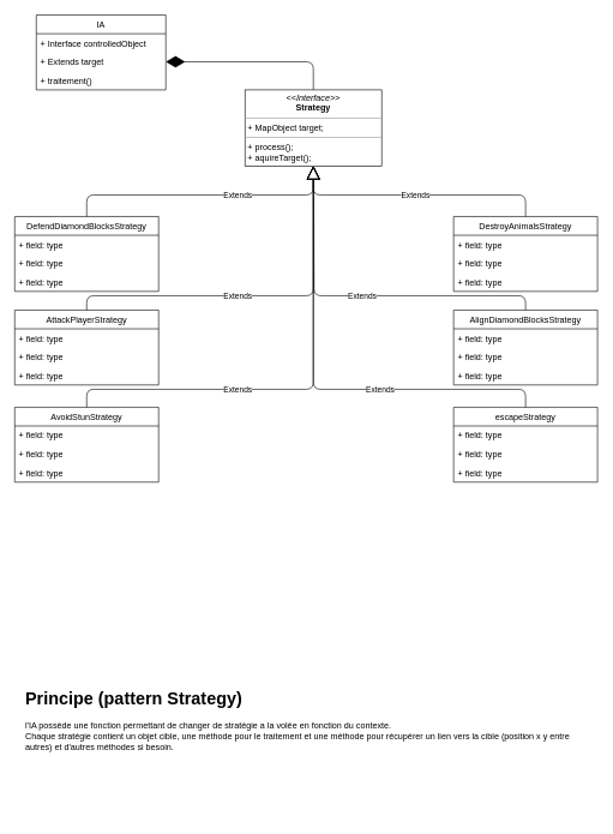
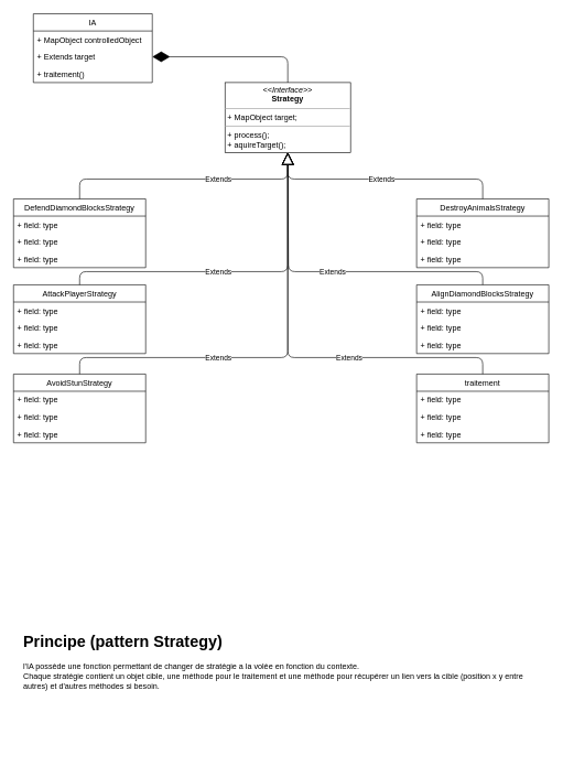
- <mxCell id="3" value="+ Interface controlledObject" style="text;strokeColor=none;fillColor=none;align=left;verticalAlign=top;spacingLeft=4;spacingRight=4;overflow=hidden;rotatable=0;points=[[0,0.5],[1,0.5]];portConstraint=eastwest;" vertex="1" parent="2"><mxGeometry y="26" width="180" height="26" as="geometry" /></mxCell>
+ <mxCell id="3" value="+ MapObject controlledObject" style="text;strokeColor=none;fillColor=none;align=left;verticalAlign=top;spacingLeft=4;spacingRight=4;overflow=hidden;rotatable=0;points=[[0,0.5],[1,0.5]];portConstraint=eastwest;" vertex="1" parent="2"><mxGeometry y="26" width="180" height="26" as="geometry" /></mxCell>
- <mxCell id="29" value="escapeStrategy" style="swimlane;fontStyle=0;childLayout=stackLayout;horizontal=1;startSize=26;fillColor=none;horizontalStack=0;resizeParent=1;resizeParentMax=0;resizeLast=0;collapsible=1;marginBottom=0;" vertex="1" parent="1"><mxGeometry x="630" y="565" width="200" height="104" as="geometry" /></mxCell>
+ <mxCell id="29" value="traitement" style="swimlane;fontStyle=0;childLayout=stackLayout;horizontal=1;startSize=26;fillColor=none;horizontalStack=0;resizeParent=1;resizeParentMax=0;resizeLast=0;collapsible=1;marginBottom=0;" vertex="1" parent="1"><mxGeometry x="630" y="565" width="200" height="104" as="geometry" /></mxCell>
